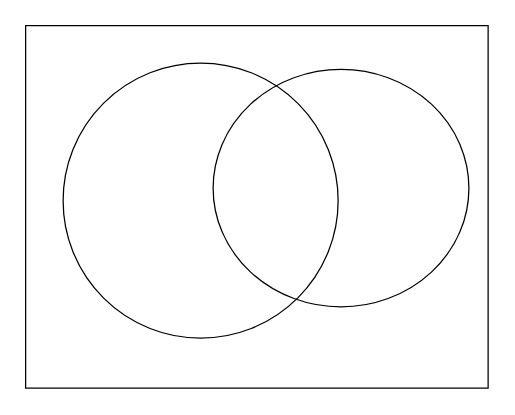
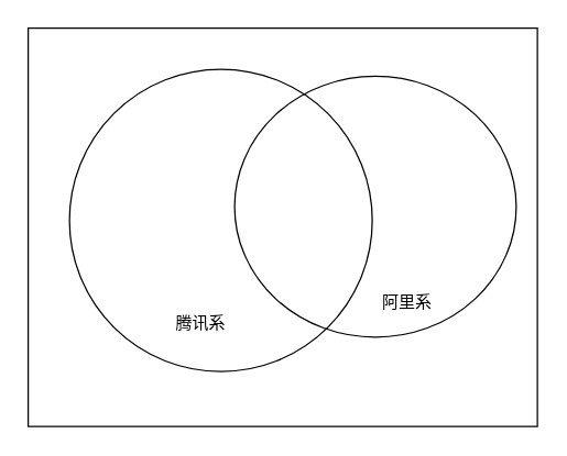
+ <mxCell id="6" value="阿里系" style="text;html=1;resizable=0;autosize=1;align=center;verticalAlign=middle;points=[];fillColor=none;strokeColor=none;rounded=0;shadow=0;" vertex="1" parent="1"><mxGeometry x="270" y="210" width="50" height="20" as="geometry" /></mxCell>
+ <mxCell id="5" value="腾讯系" style="text;html=1;resizable=0;autosize=1;align=center;verticalAlign=middle;points=[];fillColor=none;strokeColor=none;rounded=0;shadow=0;" vertex="1" parent="1"><mxGeometry x="120" y="225" width="50" height="20" as="geometry" /></mxCell>
